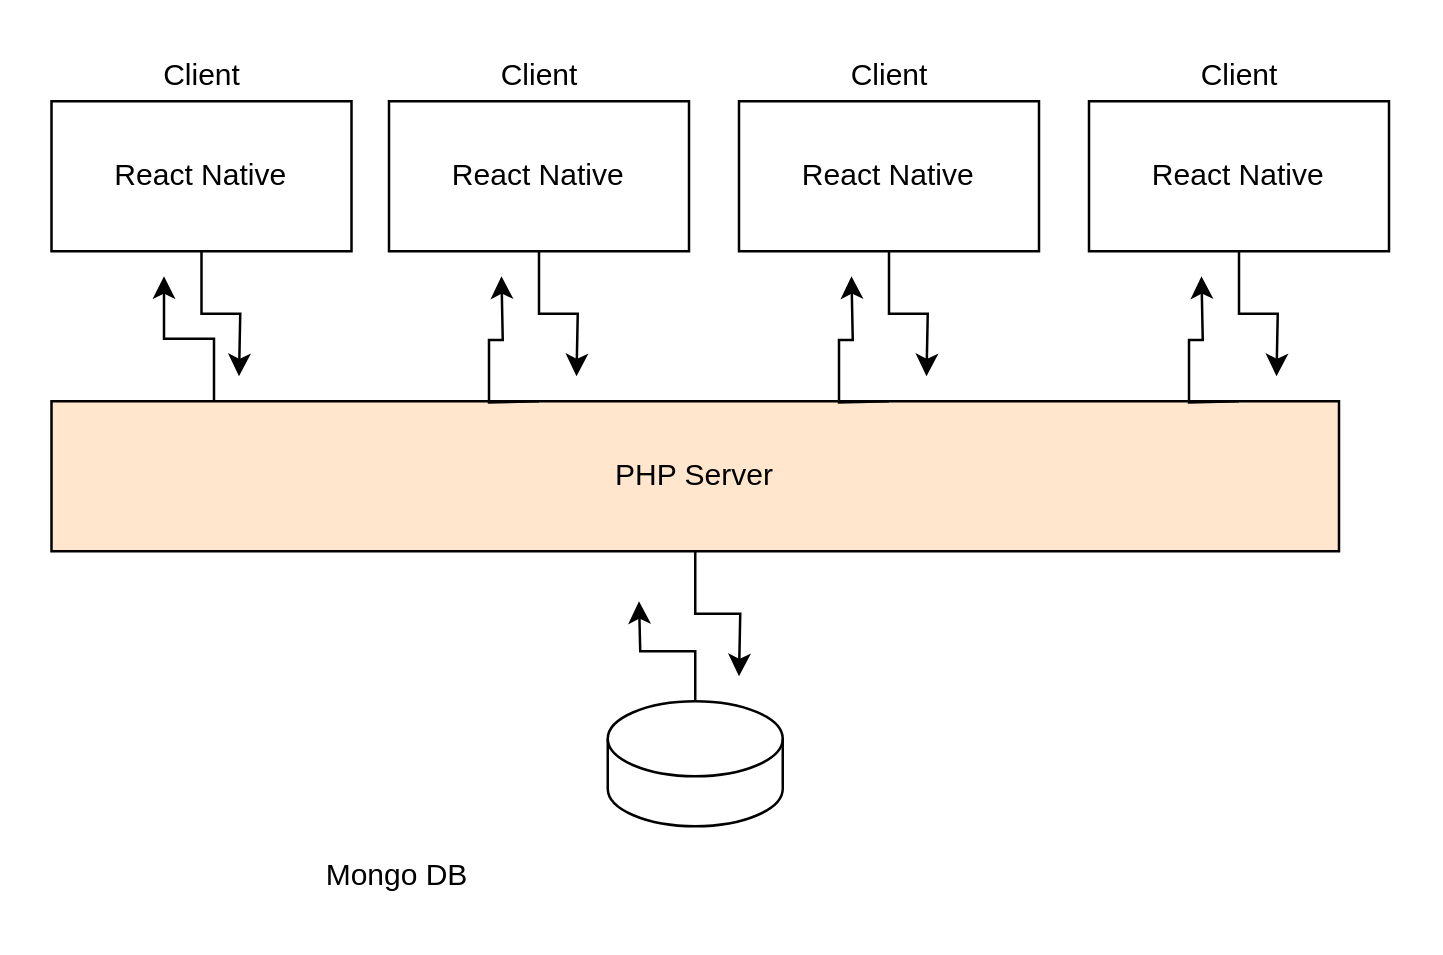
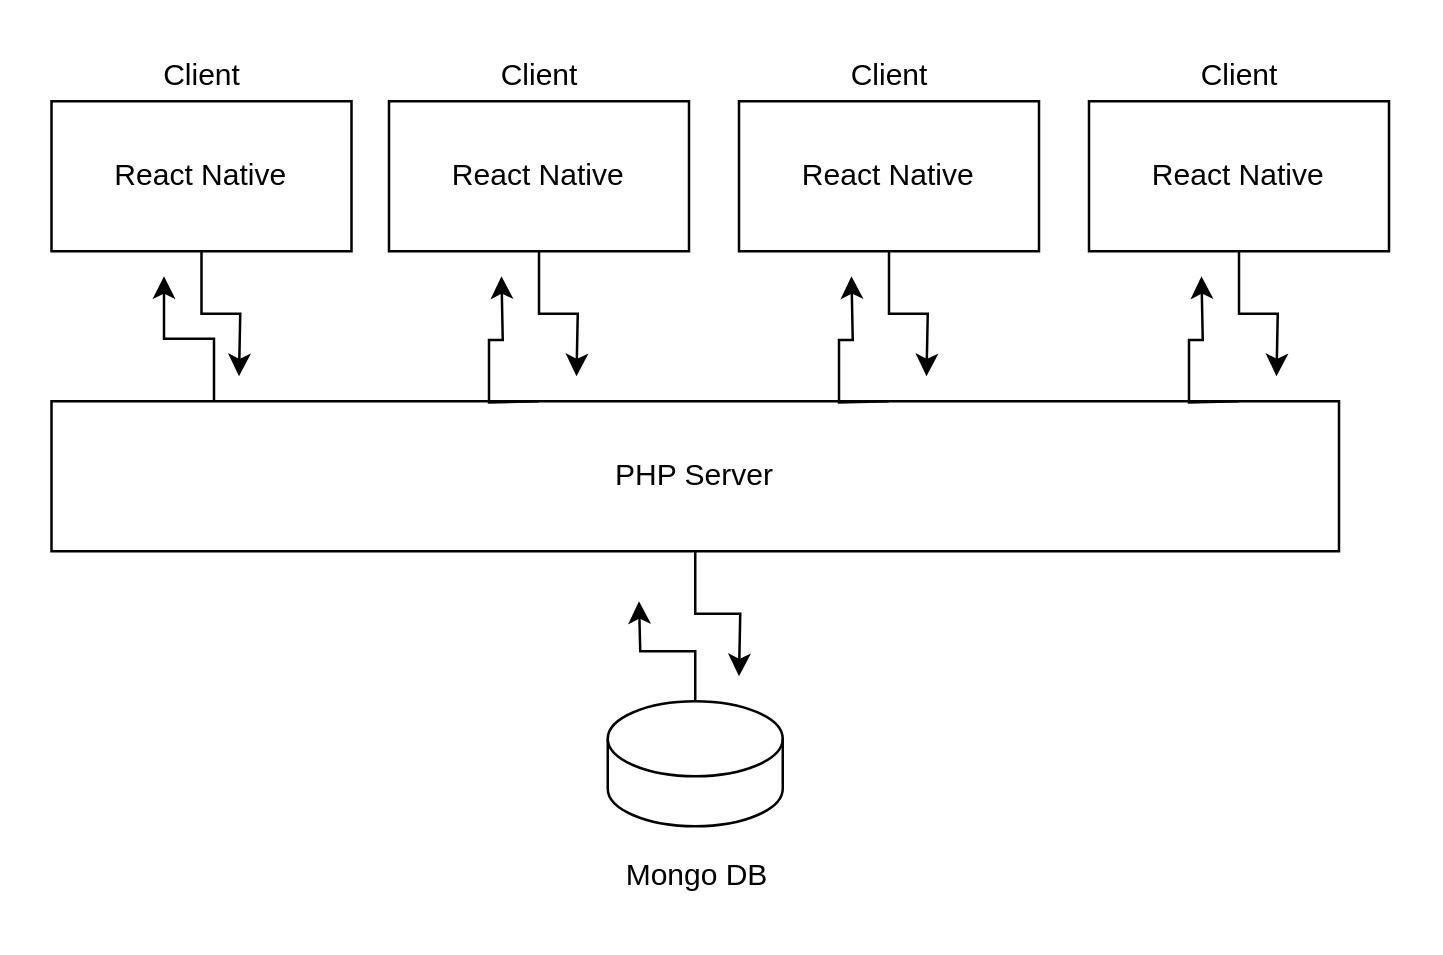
- <mxCell id="7" value="PHP Server" style="rounded=0;whiteSpace=wrap;html=1;fillColor=#ffe6cc;" vertex="1" parent="1"><mxGeometry x="20" y="160" width="515" height="60" as="geometry" /></mxCell>
+ <mxCell id="7" value="PHP Server" style="rounded=0;whiteSpace=wrap;html=1;" vertex="1" parent="1"><mxGeometry x="20" y="160" width="515" height="60" as="geometry" /></mxCell>
- <mxCell id="4" value="Mongo DB" style="text;html=1;align=center;verticalAlign=middle;resizable=0;points=[];autosize=1;" vertex="1" parent="1"><mxGeometry x="122.5" y="340" width="70" height="20" as="geometry" /></mxCell>
+ <mxCell id="4" value="Mongo DB" style="text;html=1;align=center;verticalAlign=middle;resizable=0;points=[];autosize=1;" vertex="1" parent="1"><mxGeometry x="242.5" y="340" width="70" height="20" as="geometry" /></mxCell>
